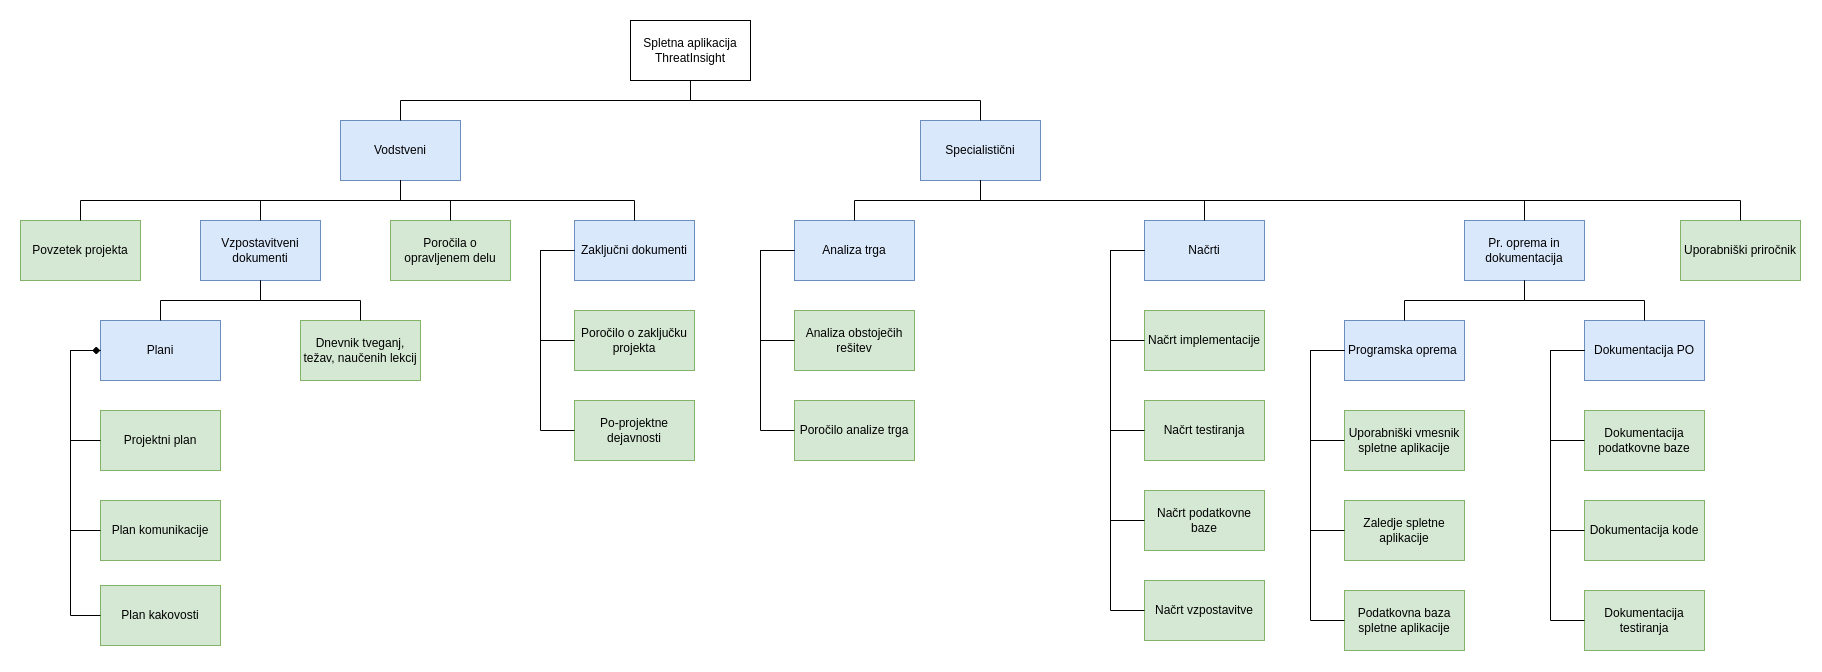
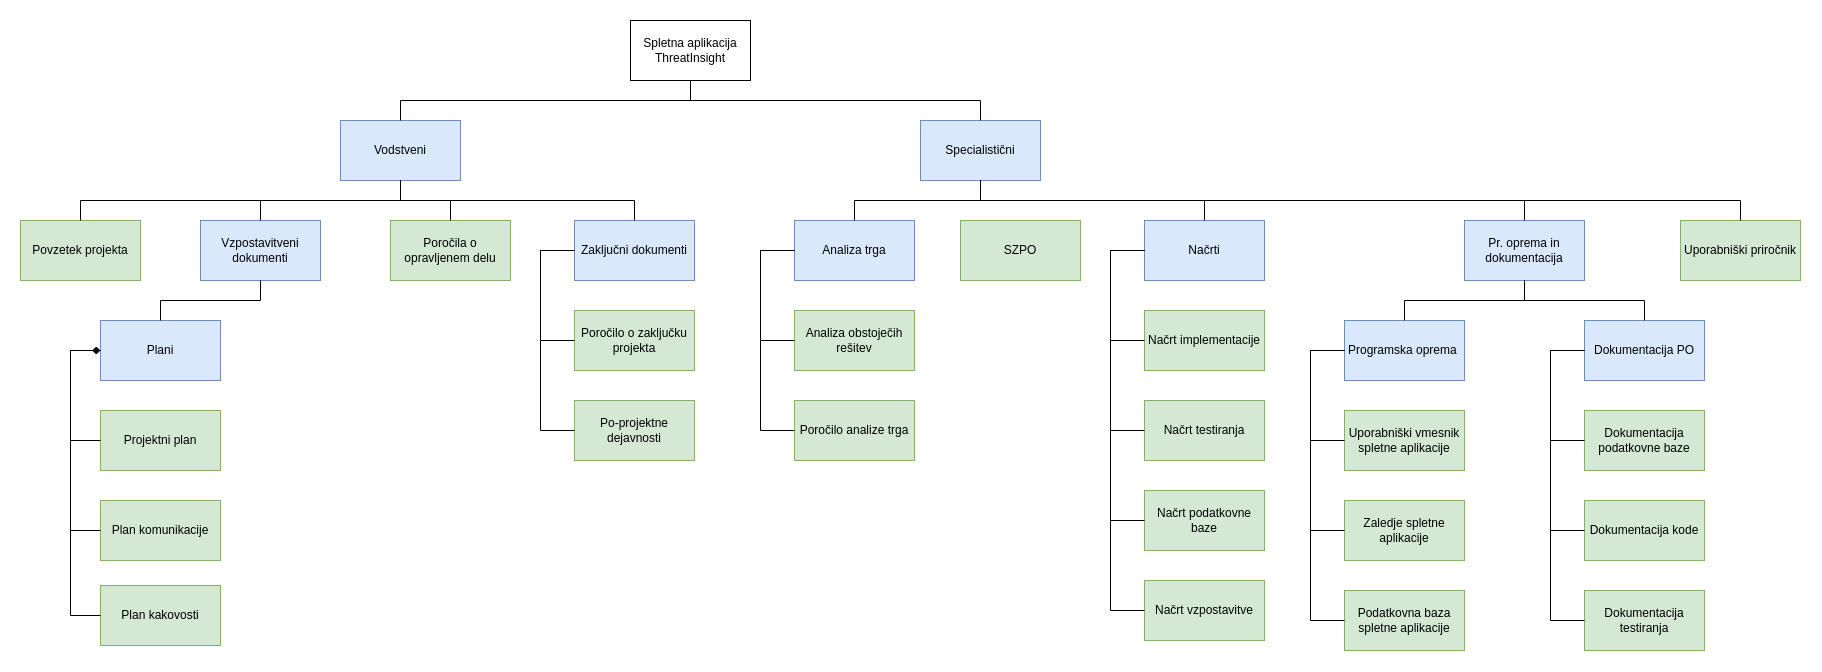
+ <mxCell id="41" value="SZPO" style="rounded=0;whiteSpace=wrap;html=1;fillColor=#d5e8d4;strokeColor=#82b366;" parent="1" vertex="1"><mxGeometry x="960" y="220" width="120" height="60" as="geometry" /></mxCell>
- <mxCell id="14" value="" style="endArrow=none;html=1;rounded=0;entryX=0.5;entryY=0;entryDx=0;entryDy=0;exitX=0.5;exitY=1;exitDx=0;exitDy=0;" parent="1" source="9" target="13" edge="1"><mxGeometry width="50" height="50" relative="1" as="geometry"><mxPoint x="260" y="320" as="sourcePoint" /><mxPoint x="360" y="280" as="targetPoint" /><Array as="points"><mxPoint x="260" y="300" /><mxPoint x="360" y="300" /></Array></mxGeometry></mxCell>
- <mxCell id="13" value="Dnevnik tveganj, težav, naučenih lekcij" style="rounded=0;whiteSpace=wrap;html=1;fillColor=#d5e8d4;strokeColor=#82b366;" parent="1" vertex="1"><mxGeometry x="300" y="320" width="120" height="60" as="geometry" /></mxCell>
